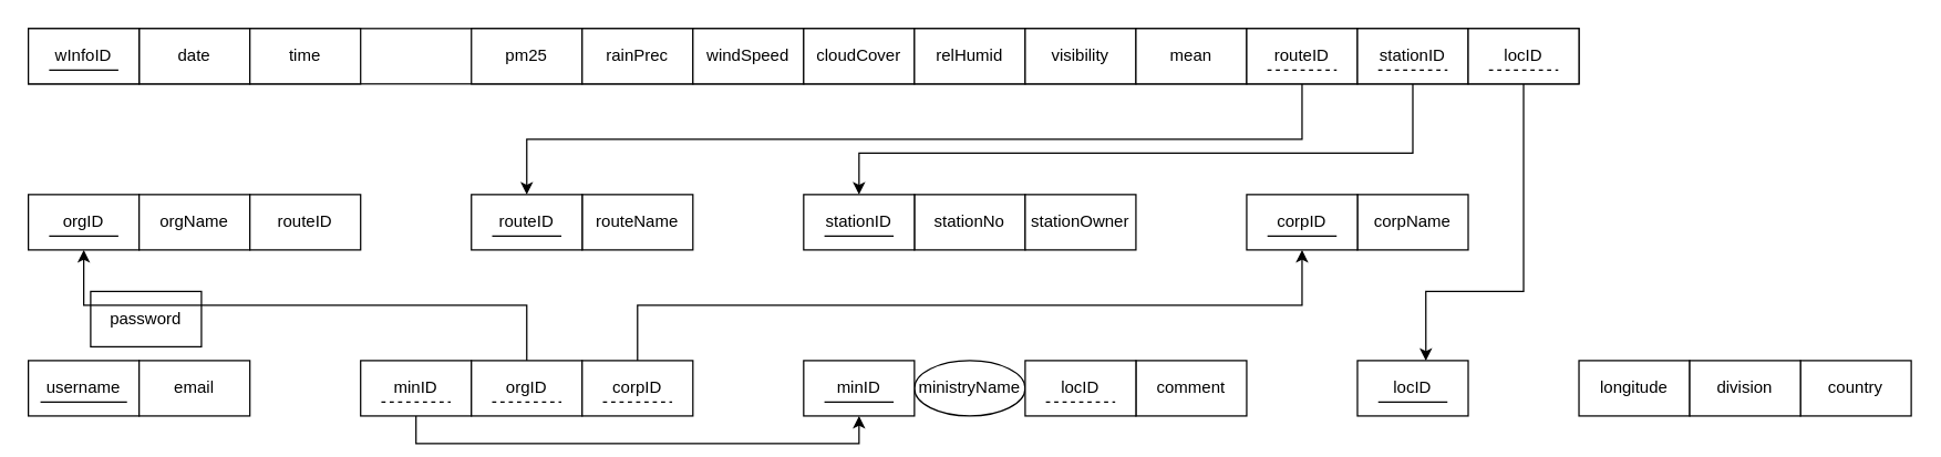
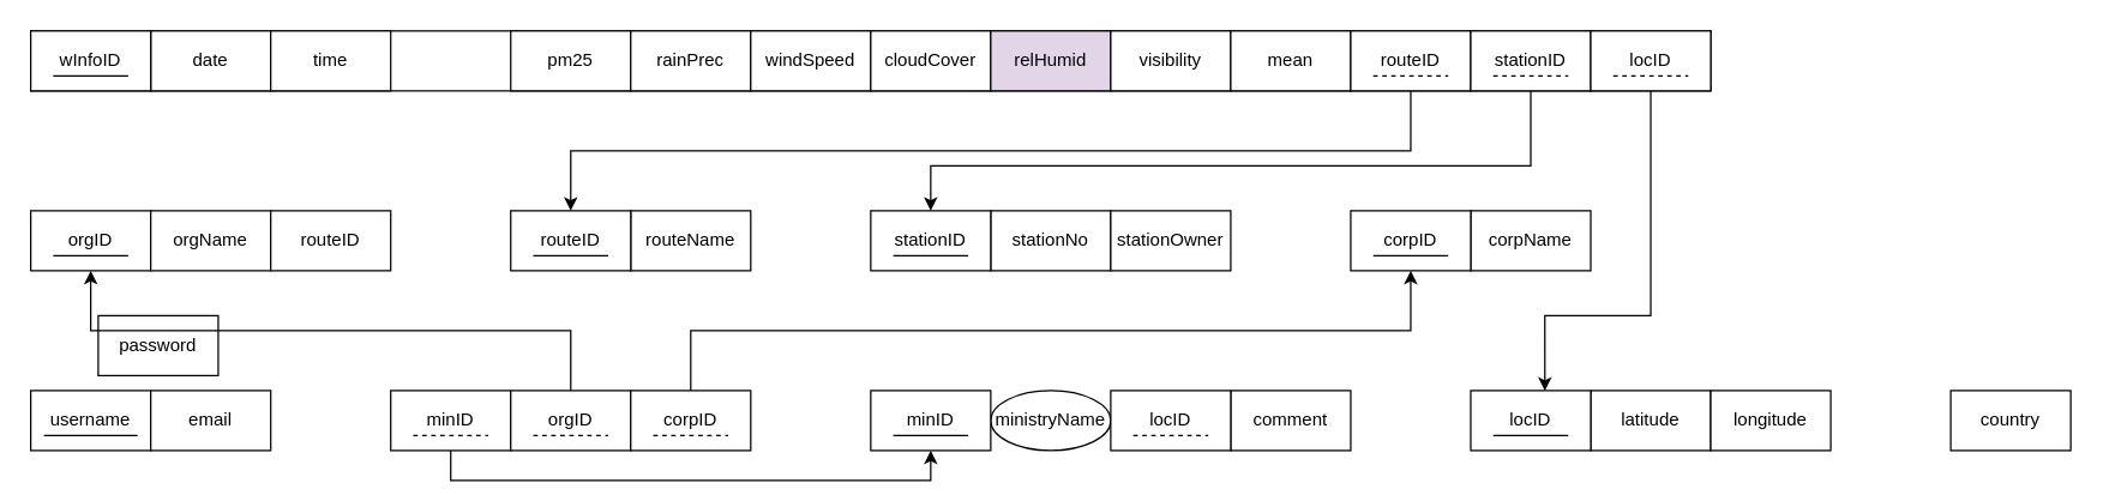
- <mxCell id="24" value="relHumid" style="rounded=0;whiteSpace=wrap;html=1;" vertex="1" parent="1"><mxGeometry x="660" y="20" width="80" height="40" as="geometry" /></mxCell>
+ <mxCell id="24" value="relHumid" style="rounded=0;whiteSpace=wrap;html=1;fillColor=#e1d5e7;" vertex="1" parent="1"><mxGeometry x="660" y="20" width="80" height="40" as="geometry" /></mxCell>
+ <mxCell id="16" value="latitude" style="rounded=0;whiteSpace=wrap;html=1;" vertex="1" parent="1"><mxGeometry x="1060" y="260" width="80" height="40" as="geometry" /></mxCell>
- <mxCell id="19" value="division" style="rounded=0;whiteSpace=wrap;html=1;" vertex="1" parent="1"><mxGeometry x="1220" y="260" width="80" height="40" as="geometry" /></mxCell>
